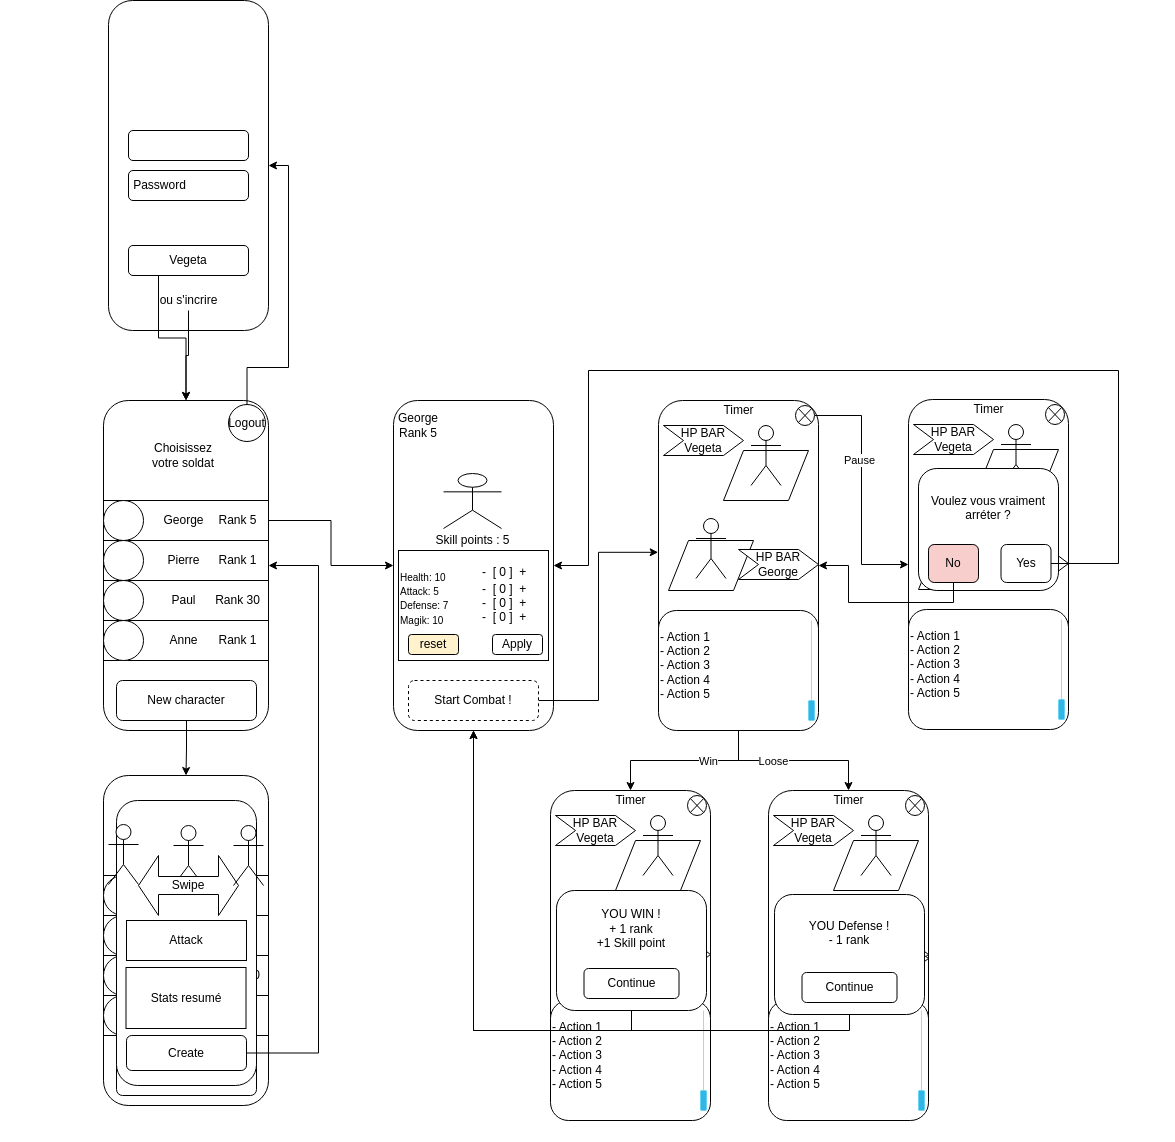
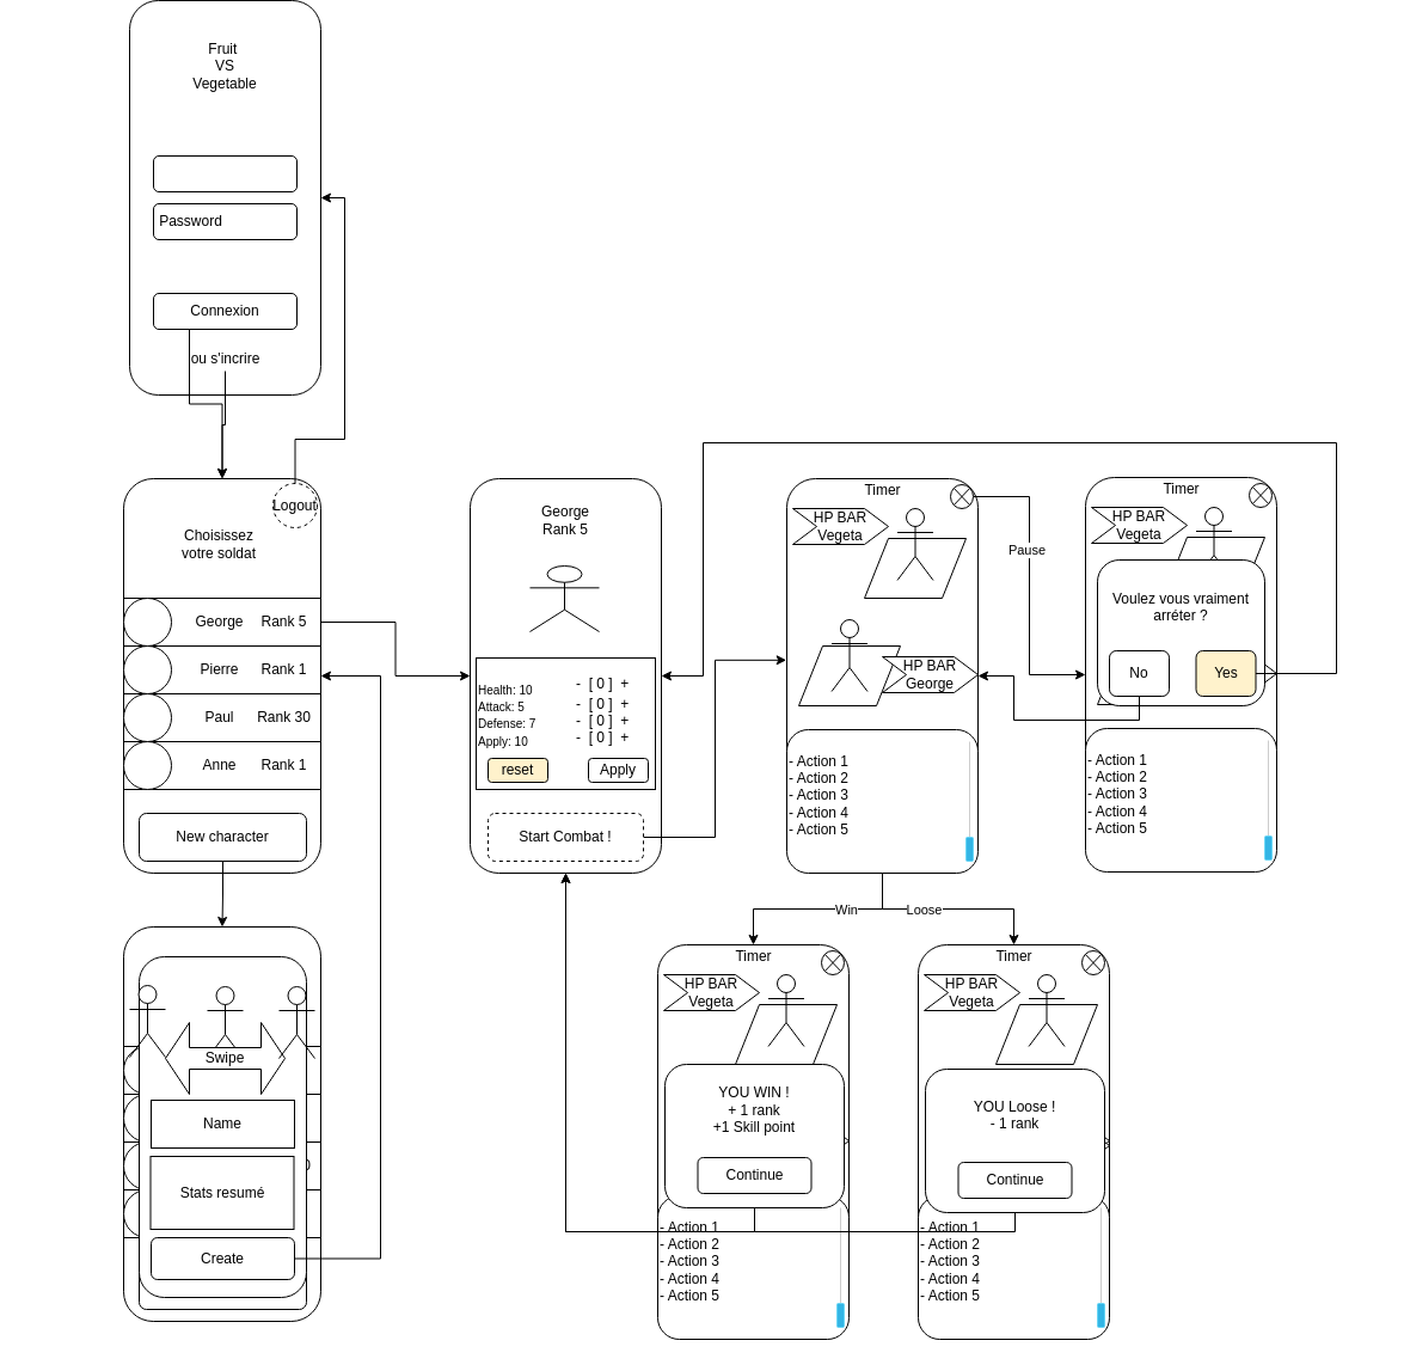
+ <mxCell id="3" value="Fruit&amp;nbsp;&lt;br&gt;VS&lt;br&gt;Vegetable" style="text;html=1;strokeColor=none;fillColor=none;align=center;verticalAlign=middle;whiteSpace=wrap;rounded=0;" parent="1" vertex="1"><mxGeometry x="148" y="20" width="80" height="50" as="geometry" /></mxCell>
- <mxCell id="6" value="Vegeta" style="rounded=1;whiteSpace=wrap;html=1;" parent="1" vertex="1"><mxGeometry x="128" y="235" width="120" height="30" as="geometry" /></mxCell>
+ <mxCell id="6" value="Connexion" style="rounded=1;whiteSpace=wrap;html=1;" parent="1" vertex="1"><mxGeometry x="128" y="235" width="120" height="30" as="geometry" /></mxCell>
- <mxCell id="142" value="Logout" style="ellipse;whiteSpace=wrap;html=1;aspect=fixed;" vertex="1" parent="1"><mxGeometry x="228" y="394" width="37" height="37" as="geometry" /></mxCell>
+ <mxCell id="142" value="Logout" style="ellipse;whiteSpace=wrap;html=1;aspect=fixed;dashed=1;" vertex="1" parent="1"><mxGeometry x="228" y="394" width="37" height="37" as="geometry" /></mxCell>
- <mxCell id="31" value="George&lt;br&gt;Rank 5" style="text;html=1;strokeColor=none;fillColor=none;align=center;verticalAlign=middle;whiteSpace=wrap;rounded=0;" parent="1" vertex="1"><mxGeometry x="378" y="390" width="80" height="50" as="geometry" /></mxCell>
+ <mxCell id="31" value="George&lt;br&gt;Rank 5" style="text;html=1;strokeColor=none;fillColor=none;align=center;verticalAlign=middle;whiteSpace=wrap;rounded=0;" parent="1" vertex="1"><mxGeometry x="433" y="400" width="80" height="50" as="geometry" /></mxCell>
- <mxCell id="34" value="Skill points : 5" style="text;html=1;align=center;verticalAlign=middle;resizable=0;points=[];autosize=1;strokeColor=none;fillColor=none;" parent="1" vertex="1"><mxGeometry x="427" y="520" width="90" height="20" as="geometry" /></mxCell>
- <mxCell id="77" value="No" style="rounded=1;whiteSpace=wrap;html=1;fillColor=#f8cecc;" parent="1" vertex="1"><mxGeometry x="928" y="534" width="50" height="38" as="geometry" /></mxCell>
+ <mxCell id="77" value="No" style="rounded=1;whiteSpace=wrap;html=1;" parent="1" vertex="1"><mxGeometry x="928" y="534" width="50" height="38" as="geometry" /></mxCell>
- <mxCell id="75" value="Yes" style="rounded=1;whiteSpace=wrap;html=1;" parent="1" vertex="1"><mxGeometry x="1000.5" y="534" width="50" height="38" as="geometry" /></mxCell>
+ <mxCell id="75" value="Yes" style="rounded=1;whiteSpace=wrap;html=1;fillColor=#fff2cc;" parent="1" vertex="1"><mxGeometry x="1000.5" y="534" width="50" height="38" as="geometry" /></mxCell>
- <mxCell id="33" value="&lt;font style=&quot;font-size: 10px&quot;&gt;Health: 10&lt;br&gt;Attack: 5&lt;br&gt;Defense: 7&lt;br&gt;Magik: 10&lt;br&gt;&lt;br&gt;&lt;/font&gt;" style="rounded=0;whiteSpace=wrap;html=1;align=left;" parent="1" vertex="1"><mxGeometry x="398" y="540" width="150" height="110" as="geometry" /></mxCell>
+ <mxCell id="33" value="&lt;font style=&quot;font-size: 10px&quot;&gt;Health: 10&lt;br&gt;Attack: 5&lt;br&gt;Defense: 7&lt;br&gt;Apply: 10&lt;br&gt;&lt;br&gt;&lt;/font&gt;" style="rounded=0;whiteSpace=wrap;html=1;align=left;" parent="1" vertex="1"><mxGeometry x="398" y="540" width="150" height="110" as="geometry" /></mxCell>
- <mxCell id="137" value="Attack" style="rounded=0;whiteSpace=wrap;html=1;" parent="1" vertex="1"><mxGeometry x="126" y="910" width="120" height="40" as="geometry" /></mxCell>
+ <mxCell id="137" value="Name" style="rounded=0;whiteSpace=wrap;html=1;" parent="1" vertex="1"><mxGeometry x="126" y="910" width="120" height="40" as="geometry" /></mxCell>
- <mxCell id="109" value="YOU Defense !&lt;br&gt;- 1 rank&lt;br&gt;&lt;br&gt;&lt;br&gt;&lt;br&gt;" style="rounded=1;whiteSpace=wrap;html=1;" parent="1" vertex="1"><mxGeometry x="774" y="884" width="150" height="120" as="geometry" /></mxCell>
+ <mxCell id="109" value="YOU Loose !&lt;br&gt;- 1 rank&lt;br&gt;&lt;br&gt;&lt;br&gt;&lt;br&gt;" style="rounded=1;whiteSpace=wrap;html=1;" parent="1" vertex="1"><mxGeometry x="774" y="884" width="150" height="120" as="geometry" /></mxCell>
